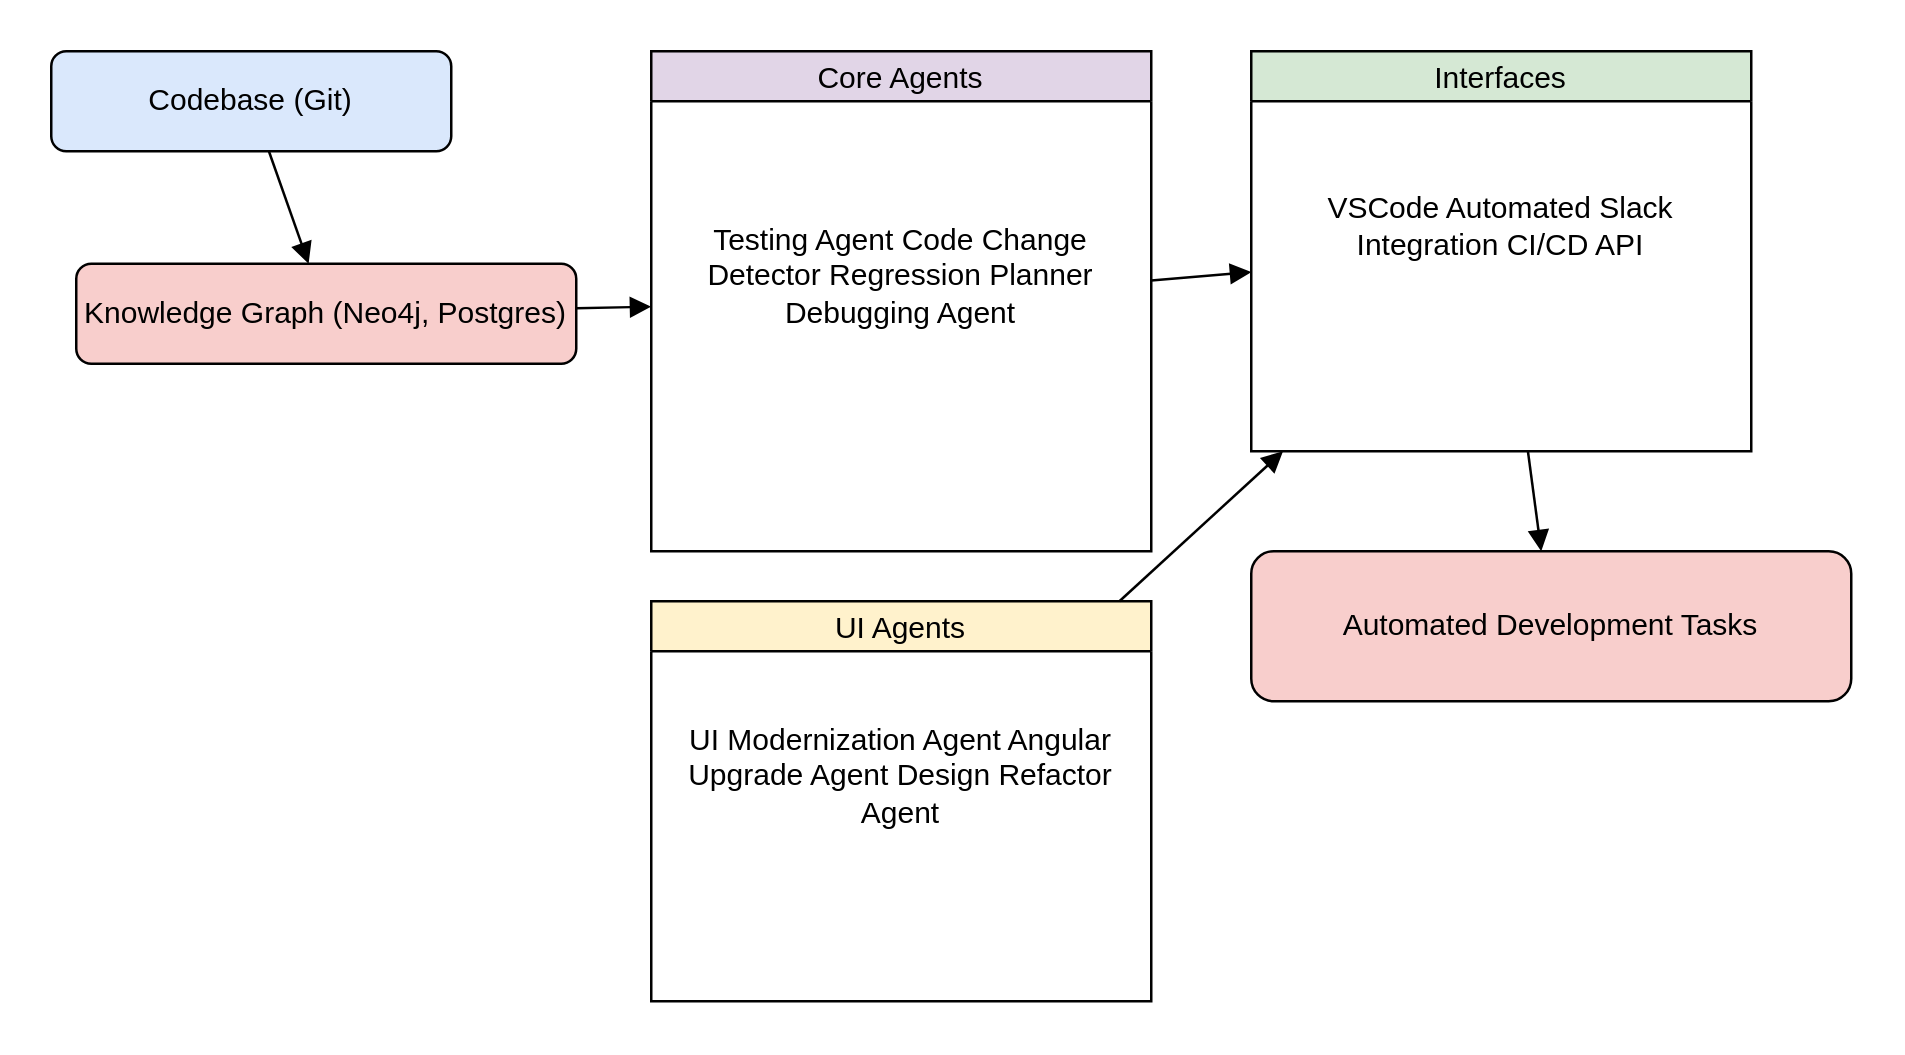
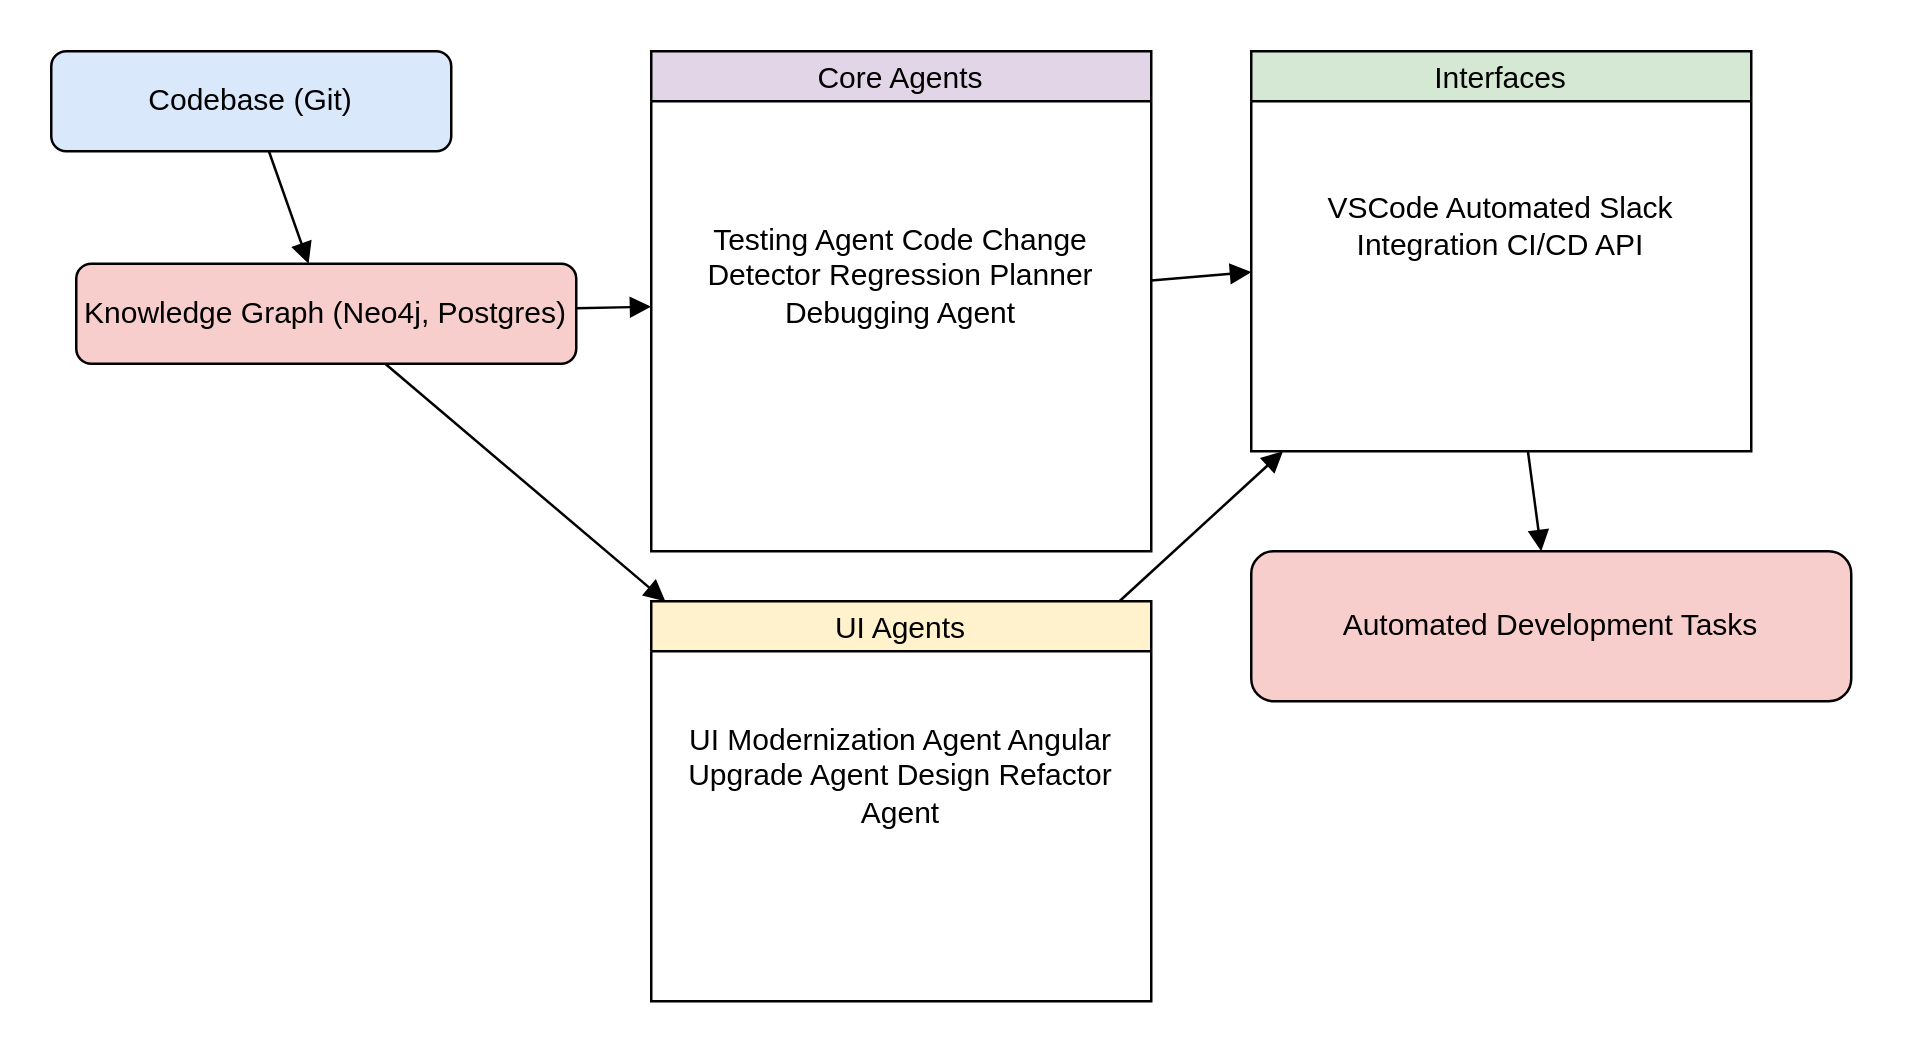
+ <mxCell id="13" style="endArrow=block;" edge="1" parent="1" source="3" target="6"><mxGeometry relative="1" as="geometry" /></mxCell>
